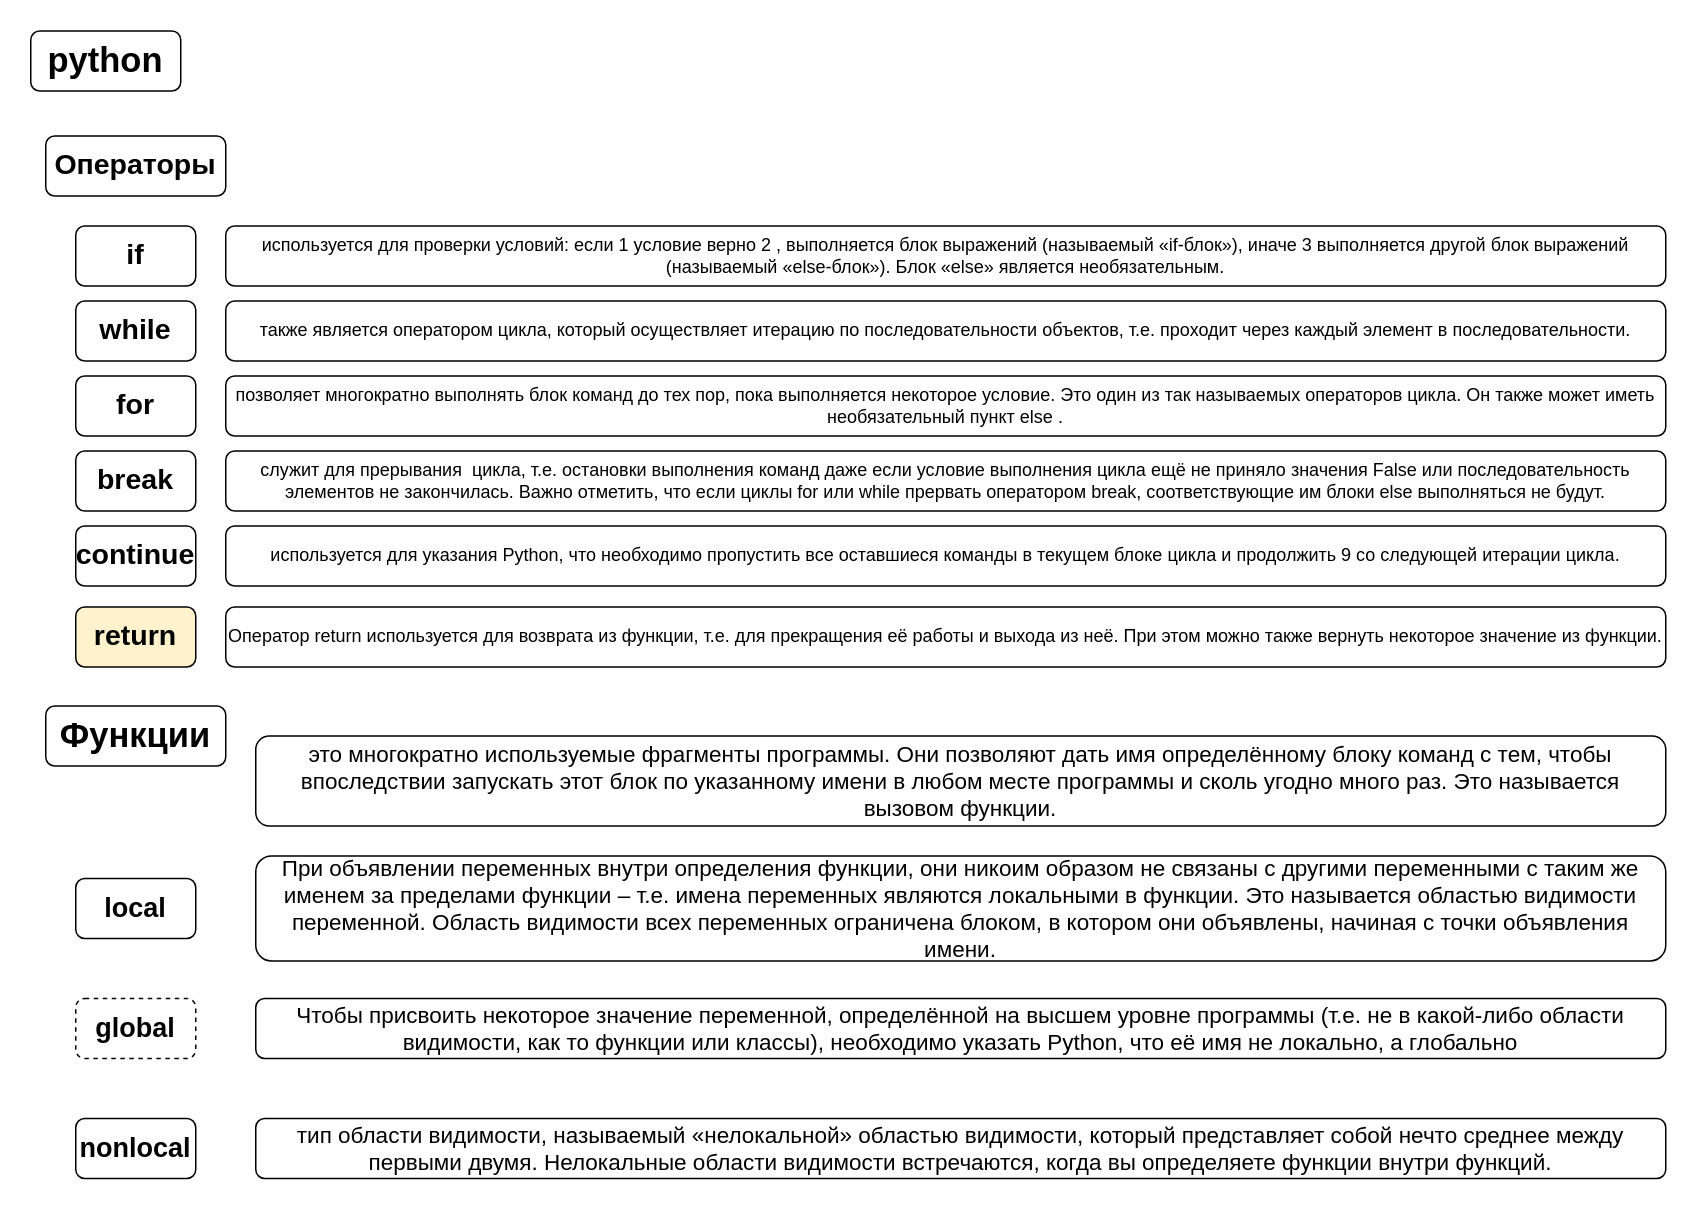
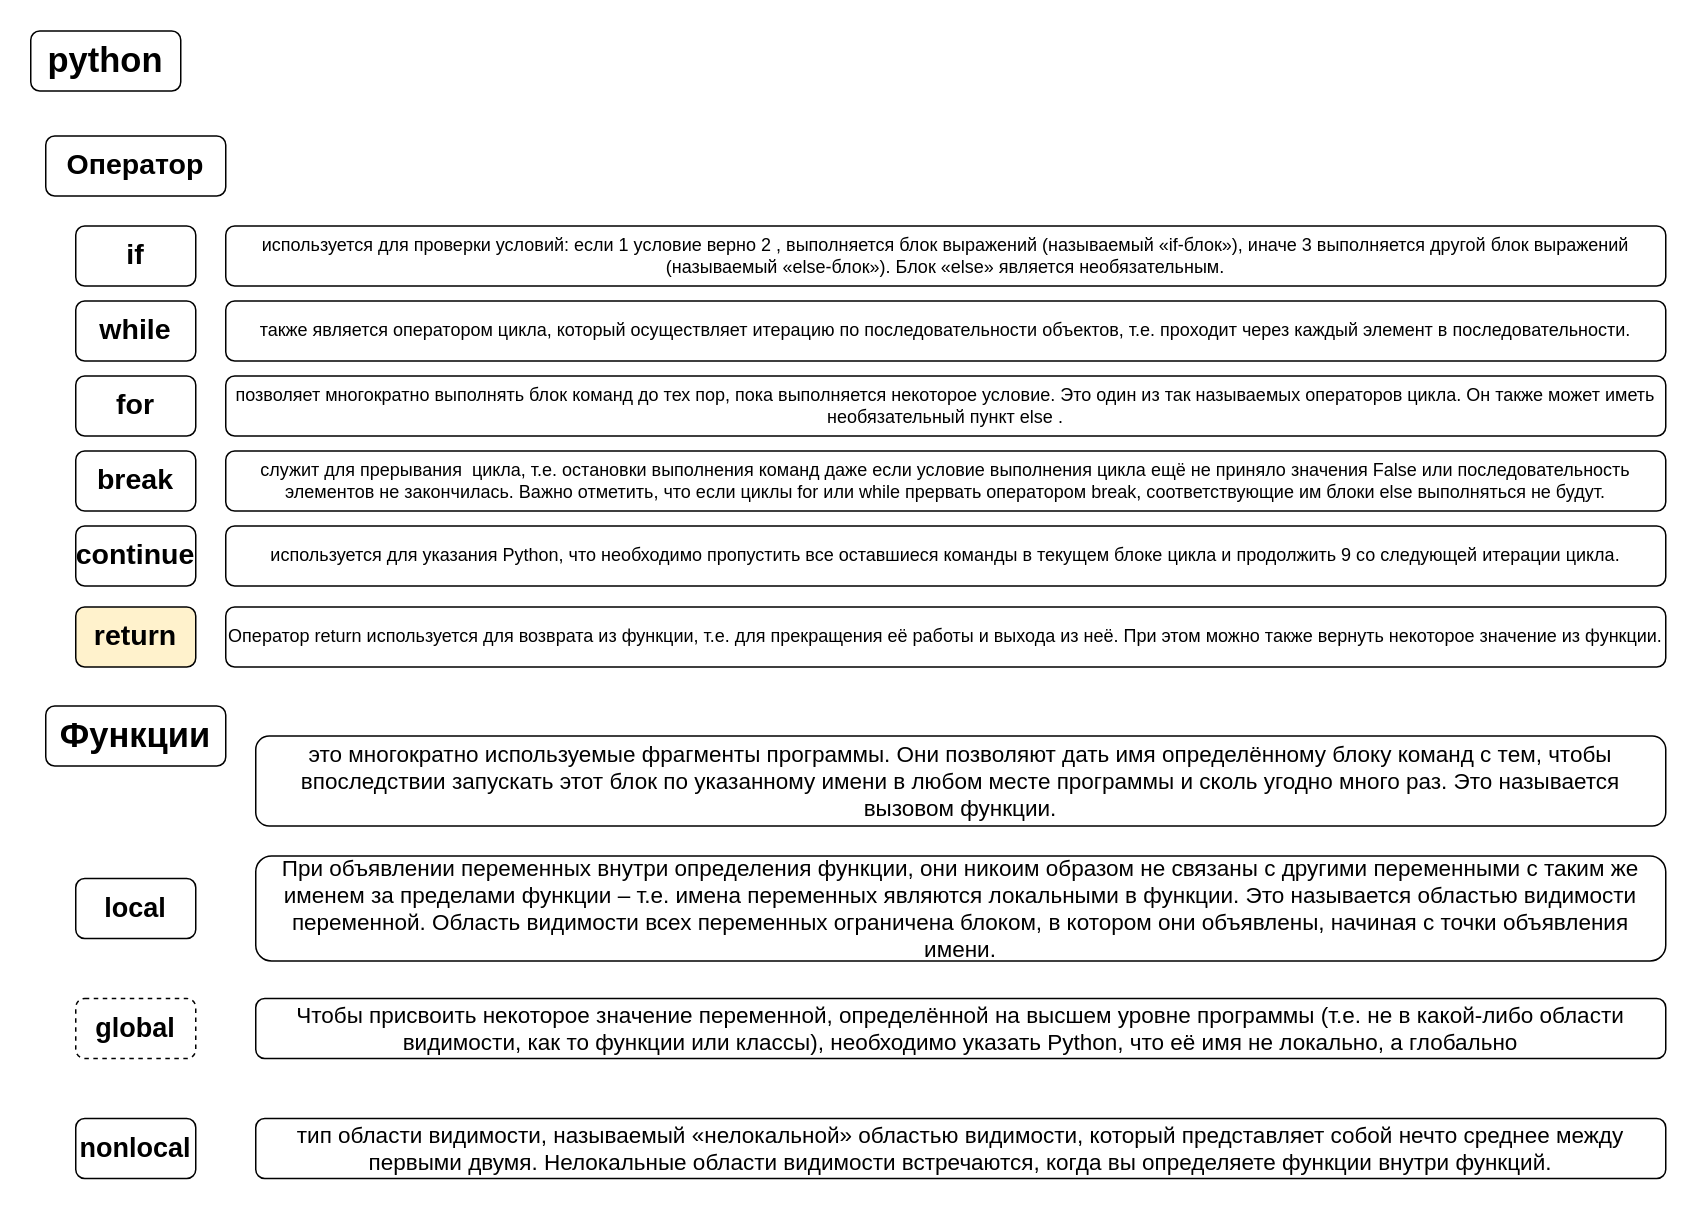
- <mxCell id="3" value="Операторы" style="rounded=1;whiteSpace=wrap;html=1;fontStyle=1;fontSize=19;" vertex="1" parent="1"><mxGeometry x="30" y="90" width="120" height="40" as="geometry" /></mxCell>
+ <mxCell id="3" value="Оператор" style="rounded=1;whiteSpace=wrap;html=1;fontStyle=1;fontSize=19;" vertex="1" parent="1"><mxGeometry x="30" y="90" width="120" height="40" as="geometry" /></mxCell>
